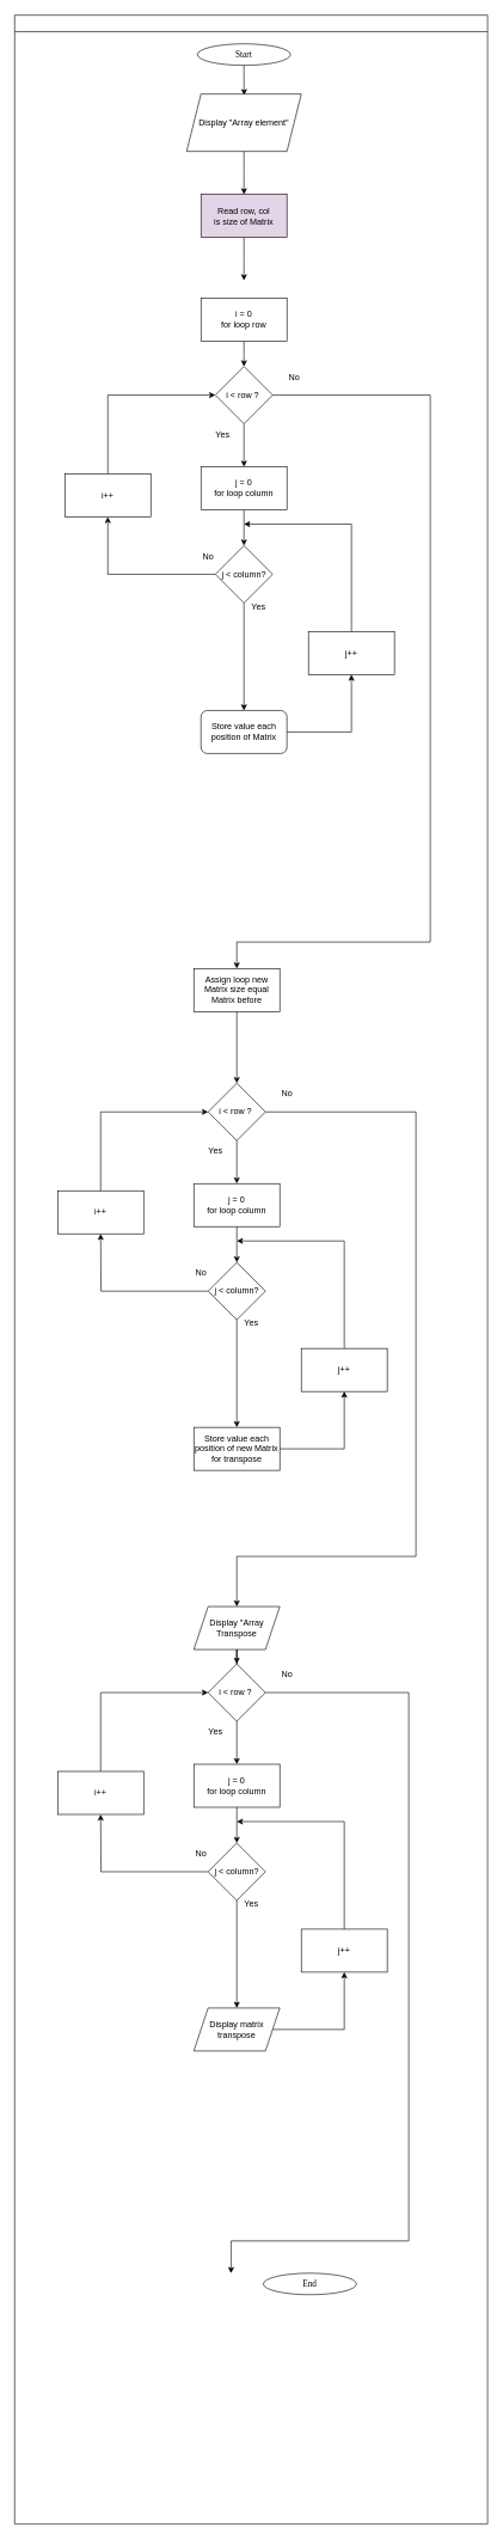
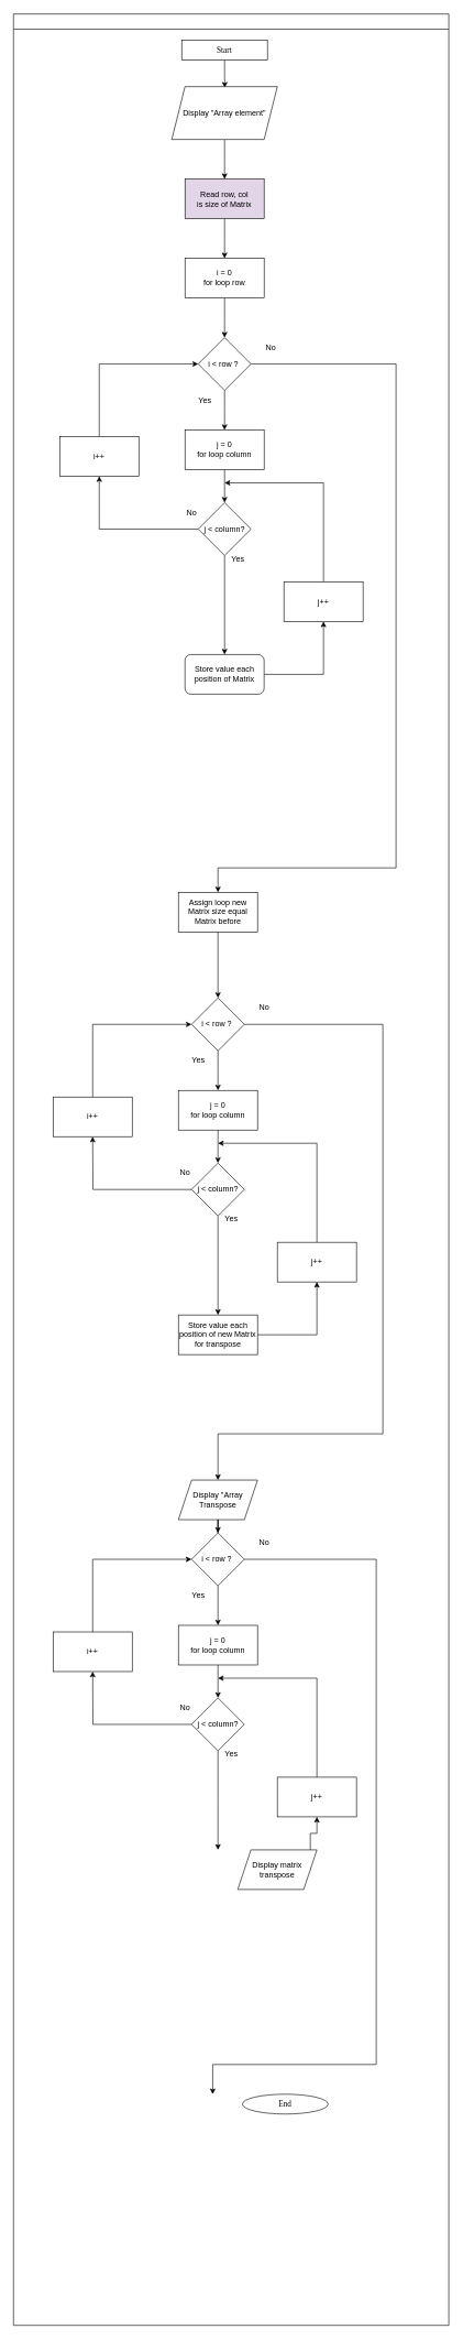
- <mxCell id="3" value="&lt;font data-font-src=&quot;https://fonts.googleapis.com/css?family=Sarabun&quot; face=&quot;Sarabun&quot;&gt;Start&lt;/font&gt;" style="ellipse;whiteSpace=wrap;html=1;" parent="2" vertex="1"><mxGeometry x="255" y="40" width="130" height="30" as="geometry" /></mxCell>
+ <mxCell id="3" value="&lt;font data-font-src=&quot;https://fonts.googleapis.com/css?family=Sarabun&quot; face=&quot;Sarabun&quot;&gt;Start&lt;/font&gt;" style="whiteSpace=wrap;html=1;rounded=0;" parent="2" vertex="1"><mxGeometry x="255" y="40" width="130" height="30" as="geometry" /></mxCell>
- <mxCell id="10" value="i = 0&lt;div&gt;for loop row&lt;/div&gt;" style="rounded=0;whiteSpace=wrap;html=1;" vertex="1" parent="2"><mxGeometry x="260" y="395" width="120" height="60" as="geometry" /></mxCell>
+ <mxCell id="10" value="i = 0&lt;div&gt;for loop row&lt;/div&gt;" style="rounded=0;whiteSpace=wrap;html=1;" vertex="1" parent="2"><mxGeometry x="260" y="370" width="120" height="60" as="geometry" /></mxCell>
- <mxCell id="67" value="Display matrix transpose" style="shape=parallelogram;perimeter=parallelogramPerimeter;whiteSpace=wrap;html=1;fixedSize=1;" vertex="1" parent="2"><mxGeometry x="250" y="2780" width="120" height="60" as="geometry" /></mxCell>
+ <mxCell id="67" value="Display matrix transpose" style="shape=parallelogram;perimeter=parallelogramPerimeter;whiteSpace=wrap;html=1;fixedSize=1;" vertex="1" parent="2"><mxGeometry x="340" y="2780" width="120" height="60" as="geometry" /></mxCell>
